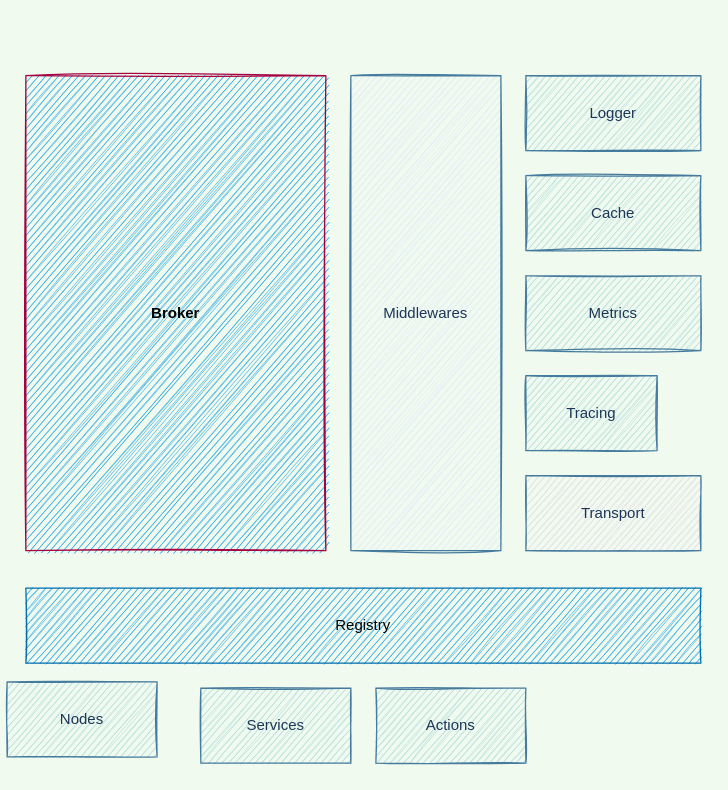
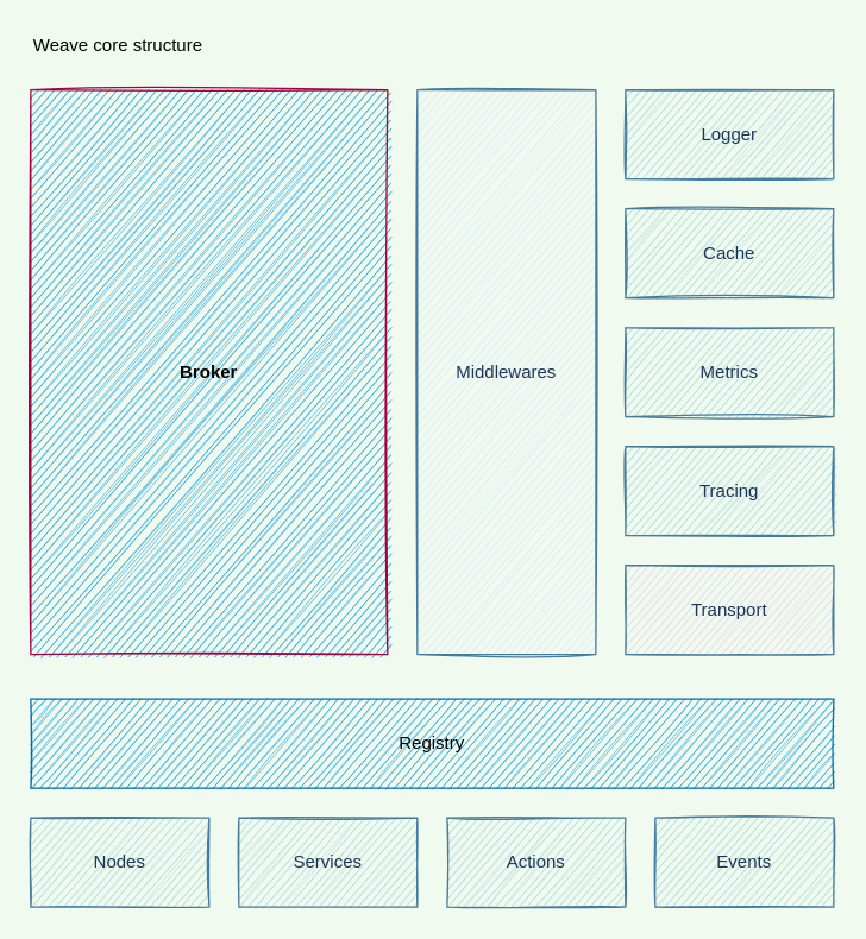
+ <mxCell id="14" value="Weave core structure" style="text;html=1;strokeColor=none;fillColor=none;align=left;verticalAlign=middle;whiteSpace=wrap;rounded=0;sketch=0;fontColor=#000000;" vertex="1" parent="1"><mxGeometry x="20" y="20" width="220" height="20" as="geometry" /></mxCell>
- <mxCell id="11" value="Tracing" style="rounded=0;whiteSpace=wrap;html=1;sketch=1;fillColor=#A8DADC;strokeColor=#457B9D;fontColor=#1D3557;" vertex="1" parent="1"><mxGeometry x="420" y="300" width="105" height="60" as="geometry" /></mxCell>
+ <mxCell id="11" value="Tracing" style="rounded=0;whiteSpace=wrap;html=1;sketch=1;fillColor=#A8DADC;strokeColor=#457B9D;fontColor=#1D3557;" vertex="1" parent="1"><mxGeometry x="420" y="300" width="140" height="60" as="geometry" /></mxCell>
- <mxCell id="5" value="Nodes" style="rounded=0;whiteSpace=wrap;html=1;sketch=1;fillColor=#A8DADC;strokeColor=#457B9D;fontColor=#1D3557;" vertex="1" parent="1"><mxGeometry x="5" y="545" width="120" height="60" as="geometry" /></mxCell>
+ <mxCell id="5" value="Nodes" style="rounded=0;whiteSpace=wrap;html=1;sketch=1;fillColor=#A8DADC;strokeColor=#457B9D;fontColor=#1D3557;" vertex="1" parent="1"><mxGeometry x="20" y="550" width="120" height="60" as="geometry" /></mxCell>
+ <mxCell id="7" value="Events" style="rounded=0;whiteSpace=wrap;html=1;sketch=1;fillColor=#A8DADC;strokeColor=#457B9D;fontColor=#1D3557;" vertex="1" parent="1"><mxGeometry x="440" y="550" width="120" height="60" as="geometry" /></mxCell>
